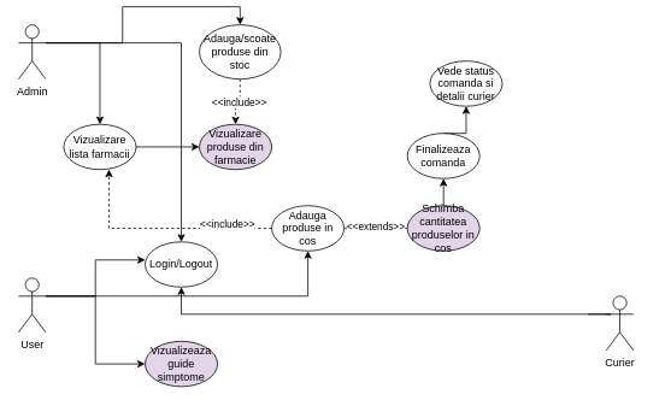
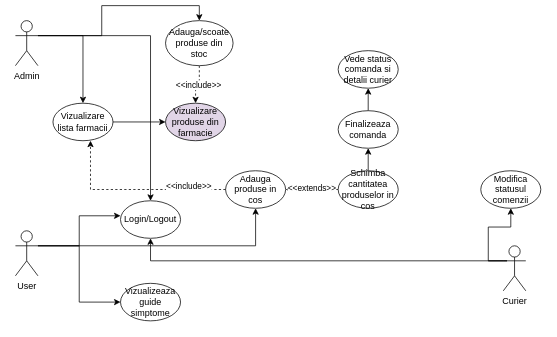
- <mxCell id="26" value="Vede status comanda si detalii curier" style="ellipse;whiteSpace=wrap;html=1;" vertex="1" parent="1"><mxGeometry x="475" y="60" width="80" height="50" as="geometry" /></mxCell>
+ <mxCell id="26" value="Vede status comanda si detalii curier" style="ellipse;whiteSpace=wrap;html=1;" vertex="1" parent="1"><mxGeometry x="450" y="60" width="80" height="50" as="geometry" /></mxCell>
- <mxCell id="23" value="Schimba cantitatea produselor in cos" style="ellipse;whiteSpace=wrap;html=1;fillColor=#e1d5e7;" vertex="1" parent="1"><mxGeometry x="450" y="220" width="80" height="50" as="geometry" /></mxCell>
+ <mxCell id="23" value="Schimba cantitatea produselor in cos" style="ellipse;whiteSpace=wrap;html=1;" vertex="1" parent="1"><mxGeometry x="450" y="220" width="80" height="50" as="geometry" /></mxCell>
+ <mxCell id="30" value="Modifica statusul comenzii" style="ellipse;whiteSpace=wrap;html=1;" vertex="1" parent="1"><mxGeometry x="640" y="220" width="80" height="50" as="geometry" /></mxCell>
+ <mxCell id="10" style="edgeStyle=orthogonalEdgeStyle;rounded=0;orthogonalLoop=1;jettySize=auto;html=1;exitX=0;exitY=0.333;exitDx=0;exitDy=0;exitPerimeter=0;entryX=0.5;entryY=1;entryDx=0;entryDy=0;" edge="1" parent="1" source="11" target="30"><mxGeometry relative="1" as="geometry" /></mxCell>
- <mxCell id="31" value="Vizualizeaza guide simptome" style="ellipse;whiteSpace=wrap;html=1;fillColor=#e1d5e7;" vertex="1" parent="1"><mxGeometry x="160" y="370" width="80" height="50" as="geometry" /></mxCell>
+ <mxCell id="31" value="Vizualizeaza guide simptome" style="ellipse;whiteSpace=wrap;html=1;" vertex="1" parent="1"><mxGeometry x="160" y="370" width="80" height="50" as="geometry" /></mxCell>
